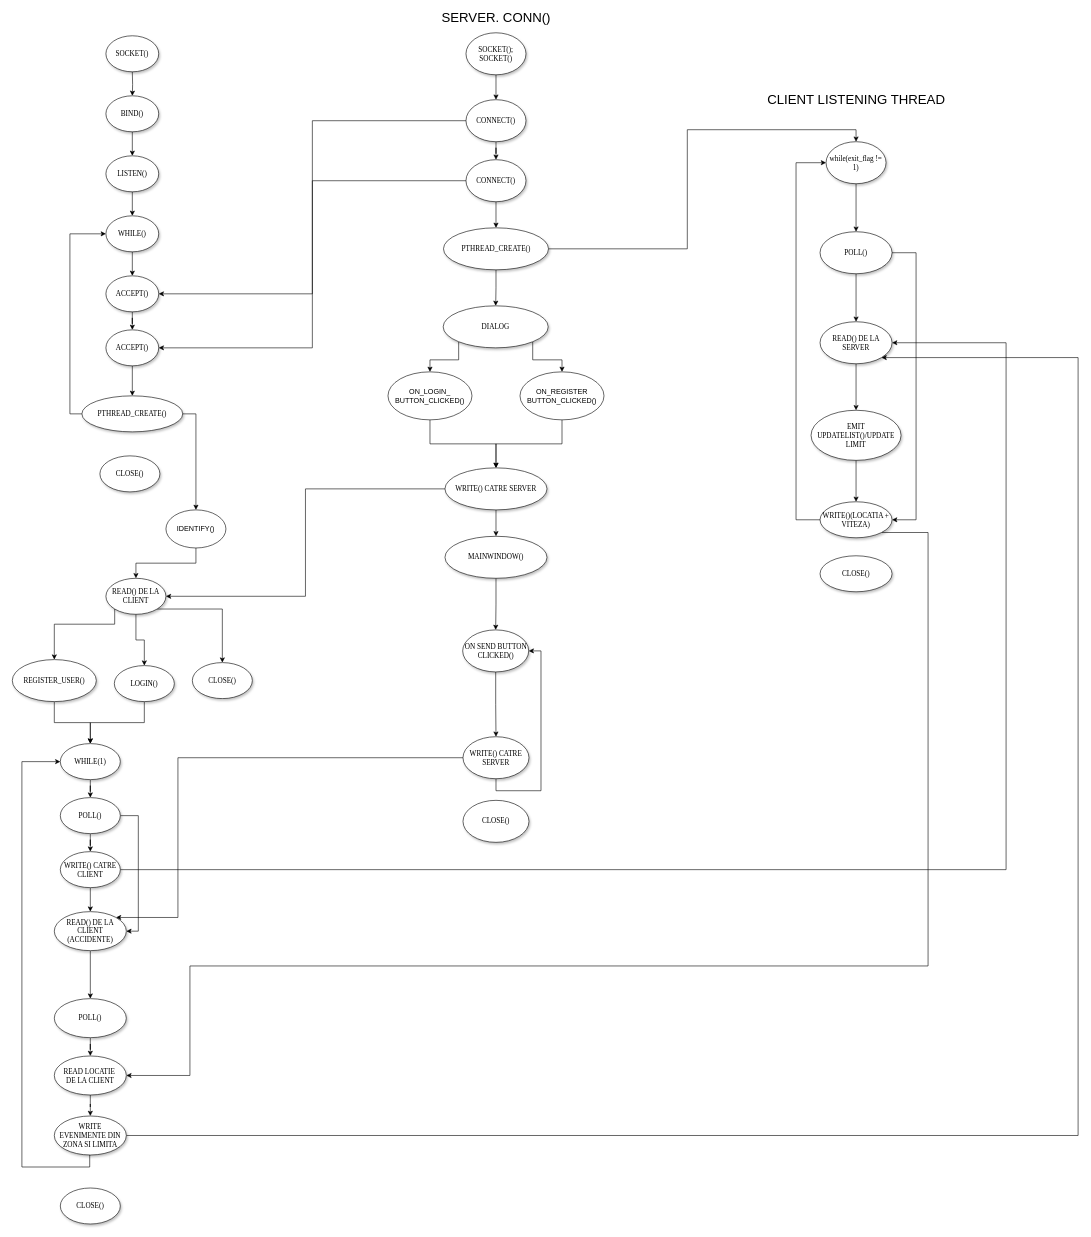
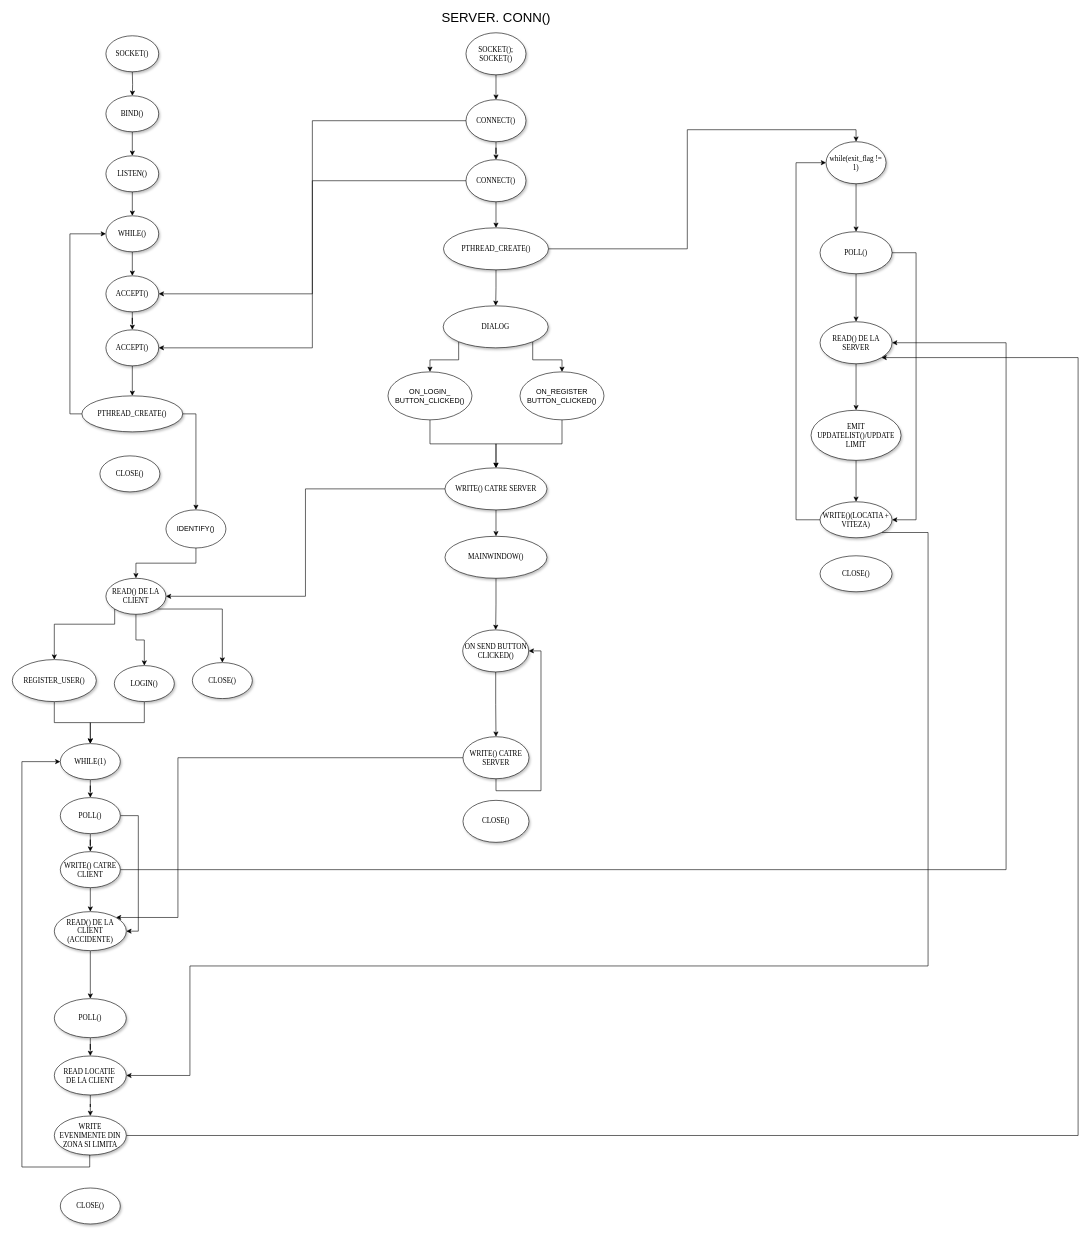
- <mxCell id="83" value="&lt;font style=&quot;font-size: 22px&quot;&gt;CLIENT LISTENING THREAD&lt;/font&gt;" style="text;html=1;align=center;verticalAlign=middle;resizable=0;points=[];;autosize=1;" parent="1" vertex="1"><mxGeometry x="1271" y="155.5" width="310" height="20" as="geometry" /></mxCell>
